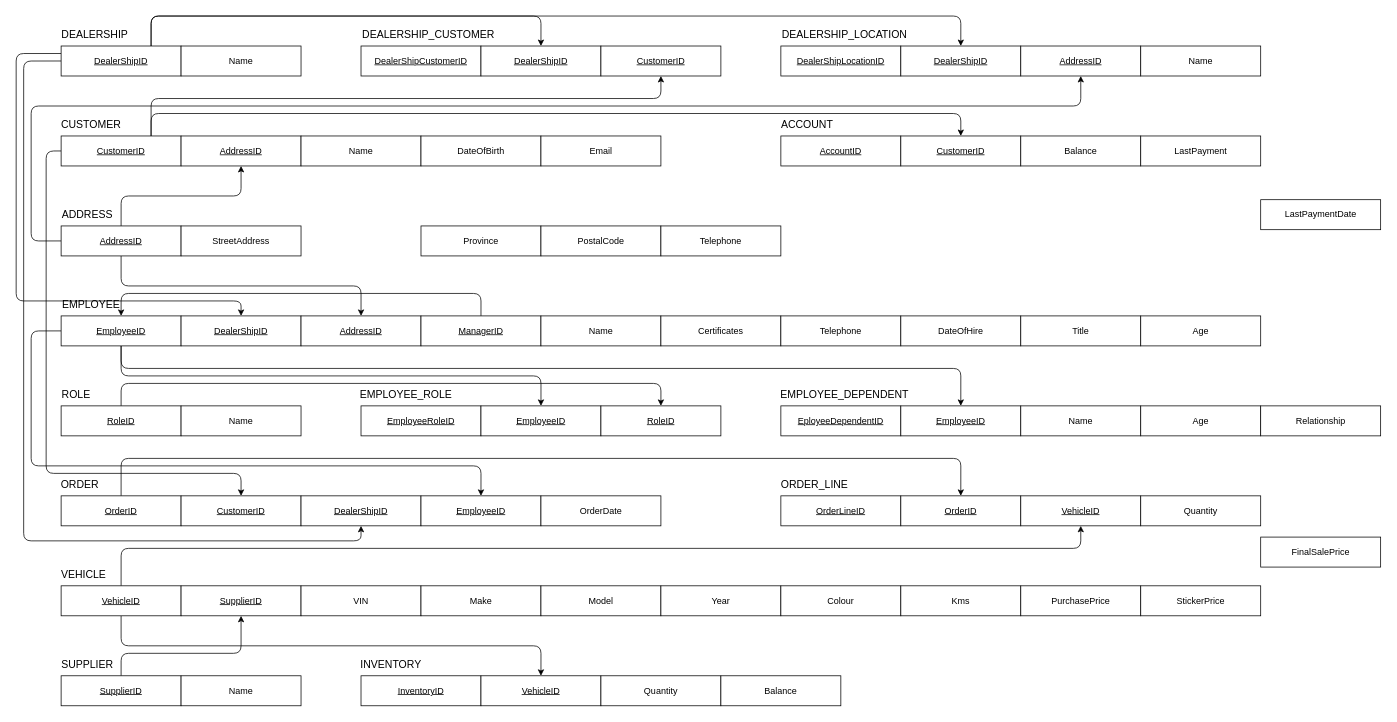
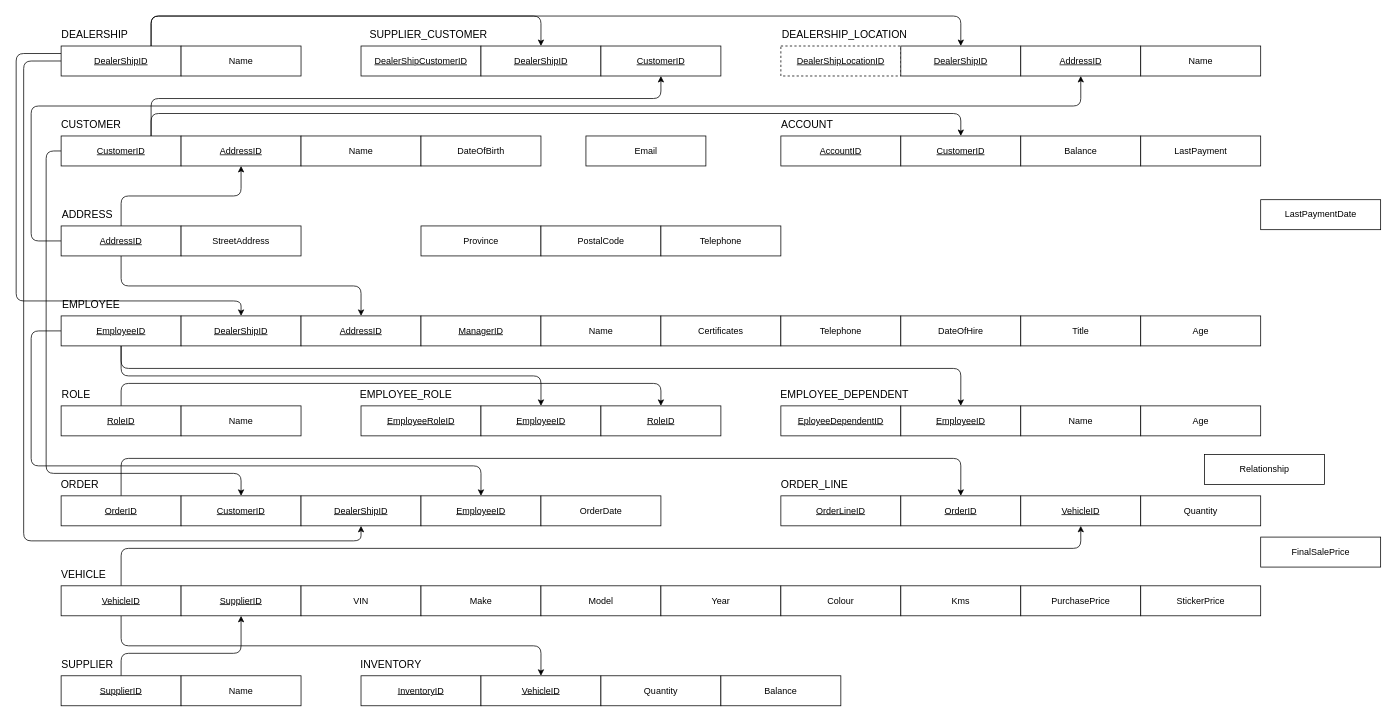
- <mxCell id="16" value="DEALERSHIP_CUSTOMER" style="text;html=1;strokeColor=none;fillColor=none;align=center;verticalAlign=middle;whiteSpace=wrap;rounded=0;sketch=1;fontSize=14;" vertex="1" parent="1"><mxGeometry x="480.86" y="30.86" width="180" height="30" as="geometry" /></mxCell>
+ <mxCell id="16" value="SUPPLIER_CUSTOMER" style="text;html=1;strokeColor=none;fillColor=none;align=center;verticalAlign=middle;whiteSpace=wrap;rounded=0;sketch=1;fontSize=14;" vertex="1" parent="1"><mxGeometry x="480.86" y="30.86" width="180" height="30" as="geometry" /></mxCell>
- <mxCell id="12" value="&lt;u&gt;DealerShipLocationID&lt;/u&gt;" style="rounded=0;whiteSpace=wrap;html=1;" vertex="1" parent="1"><mxGeometry x="1040.86" y="60.86" width="160" height="40" as="geometry" /></mxCell>
+ <mxCell id="12" value="&lt;u&gt;DealerShipLocationID&lt;/u&gt;" style="rounded=0;whiteSpace=wrap;html=1;dashed=1;" vertex="1" parent="1"><mxGeometry x="1040.86" y="60.86" width="160" height="40" as="geometry" /></mxCell>
- <mxCell id="26" value="Email" style="rounded=0;whiteSpace=wrap;html=1;" vertex="1" parent="1"><mxGeometry x="720.86" y="180.86" width="160" height="40" as="geometry" /></mxCell>
+ <mxCell id="26" value="Email" style="rounded=0;whiteSpace=wrap;html=1;" vertex="1" parent="1"><mxGeometry x="780.86" y="180.86" width="160" height="40" as="geometry" /></mxCell>
- <mxCell id="39" style="edgeStyle=orthogonalEdgeStyle;rounded=1;orthogonalLoop=1;jettySize=auto;html=1;exitX=0.5;exitY=0;exitDx=0;exitDy=0;entryX=1;entryY=1;entryDx=0;entryDy=0;fontSize=14;" edge="1" parent="1" source="40" target="41"><mxGeometry relative="1" as="geometry"><Array as="points"><mxPoint x="640.86" y="390.86" /><mxPoint x="160.86" y="390.86" /></Array></mxGeometry></mxCell>
- <mxCell id="61" value="Relationship" style="rounded=0;whiteSpace=wrap;html=1;" vertex="1" parent="1"><mxGeometry x="1680.86" y="540.86" width="160" height="40" as="geometry" /></mxCell>
+ <mxCell id="61" value="Relationship" style="rounded=0;whiteSpace=wrap;html=1;" vertex="1" parent="1"><mxGeometry x="1605.86" y="605.86" width="160" height="40" as="geometry" /></mxCell>
